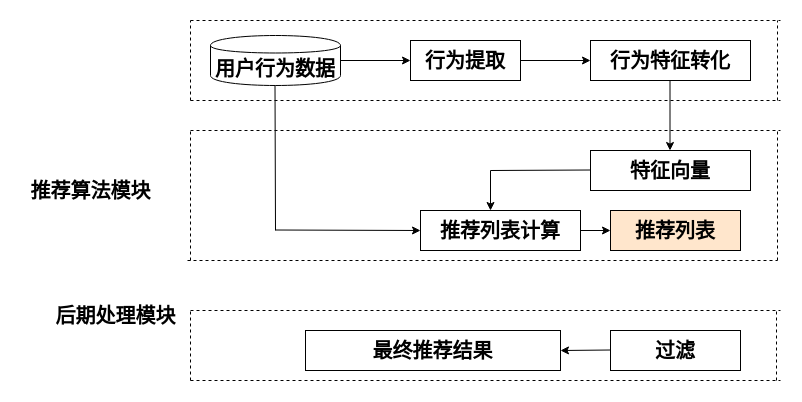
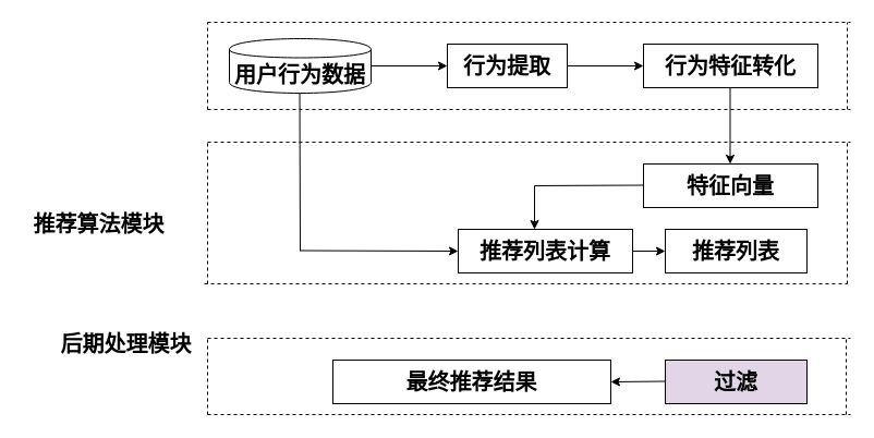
- <mxCell id="12" value="&lt;font style=&quot;font-size: 20px&quot;&gt;推荐算法模块&lt;/font&gt;" style="text;html=1;resizable=0;autosize=1;align=center;verticalAlign=middle;points=[];fillColor=none;strokeColor=none;rounded=0;fontStyle=1" vertex="1" parent="1"><mxGeometry x="20" y="180" width="140" height="20" as="geometry" /></mxCell>
+ <mxCell id="12" value="&lt;font style=&quot;font-size: 20px&quot;&gt;推荐算法模块&lt;/font&gt;" style="text;html=1;resizable=0;autosize=1;align=center;verticalAlign=middle;points=[];fillColor=none;strokeColor=none;rounded=0;fontStyle=1" vertex="1" parent="1"><mxGeometry x="20" y="195" width="140" height="20" as="geometry" /></mxCell>
- <mxCell id="23" value="&lt;font style=&quot;font-size: 20px&quot;&gt;&lt;b&gt;推荐列表&lt;/b&gt;&lt;/font&gt;" style="rounded=0;whiteSpace=wrap;html=1;fillColor=#ffe6cc;" vertex="1" parent="1"><mxGeometry x="610" y="210" width="130" height="40" as="geometry" /></mxCell>
+ <mxCell id="23" value="&lt;font style=&quot;font-size: 20px&quot;&gt;&lt;b&gt;推荐列表&lt;/b&gt;&lt;/font&gt;" style="rounded=0;whiteSpace=wrap;html=1;" vertex="1" parent="1"><mxGeometry x="610" y="210" width="130" height="40" as="geometry" /></mxCell>
- <mxCell id="30" value="&lt;font style=&quot;font-size: 20px&quot;&gt;&lt;b&gt;过滤&lt;/b&gt;&lt;/font&gt;" style="rounded=0;whiteSpace=wrap;html=1;" vertex="1" parent="1"><mxGeometry x="610" y="330" width="130" height="40" as="geometry" /></mxCell>
+ <mxCell id="30" value="&lt;font style=&quot;font-size: 20px&quot;&gt;&lt;b&gt;过滤&lt;/b&gt;&lt;/font&gt;" style="rounded=0;whiteSpace=wrap;html=1;fillColor=#e1d5e7;" vertex="1" parent="1"><mxGeometry x="610" y="330" width="130" height="40" as="geometry" /></mxCell>
